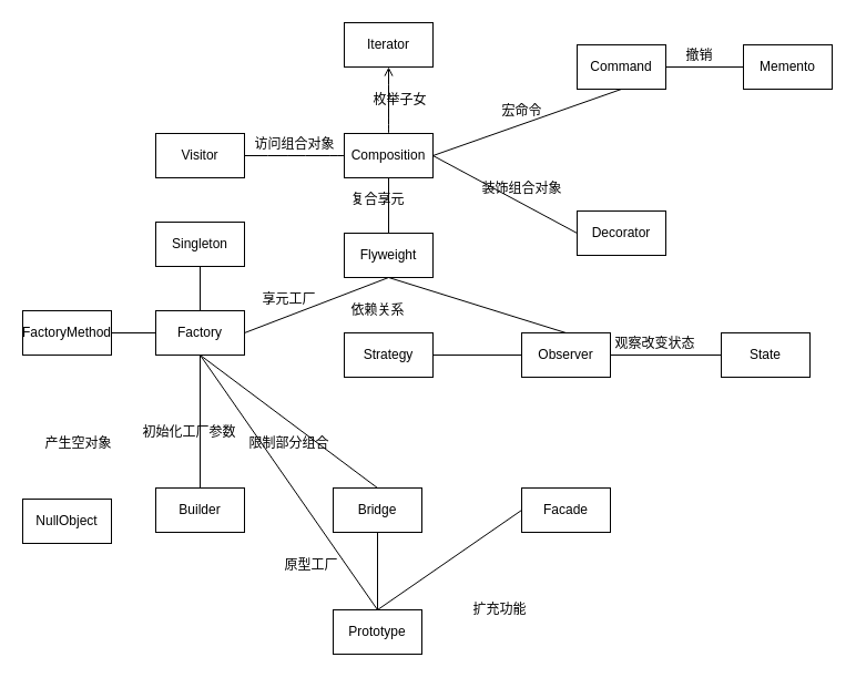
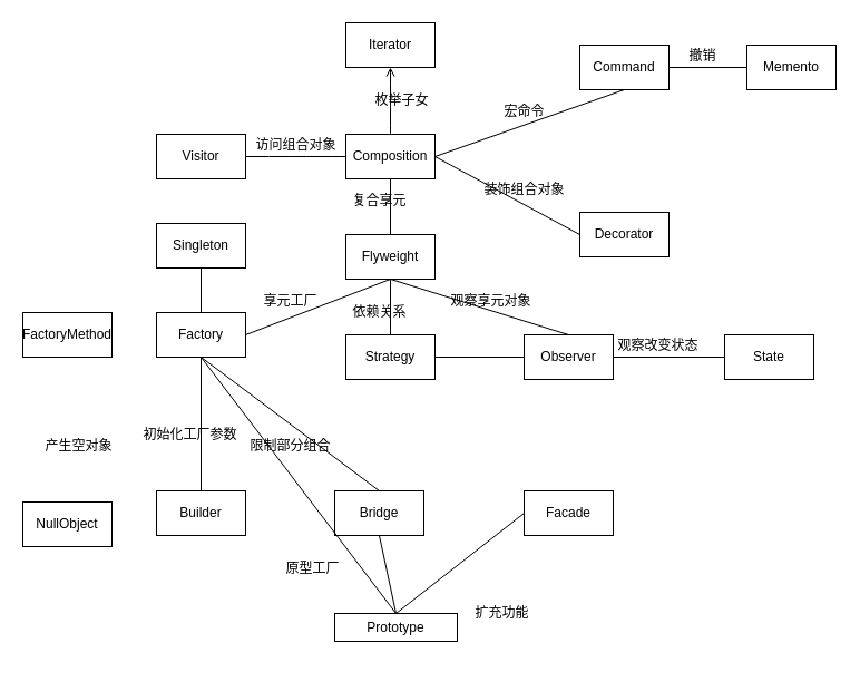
+ <mxCell id="46" value="观察享元对象" style="text;html=1;align=center;verticalAlign=middle;resizable=0;points=[];autosize=1;strokeColor=none;fillColor=none;fontColor=default;" vertex="1" parent="1"><mxGeometry x="395" y="260" width="90" height="20" as="geometry" /></mxCell>
+ <mxCell id="27" value="" style="endArrow=none;html=1;rounded=0;fontColor=default;entryX=0.5;entryY=1;entryDx=0;entryDy=0;strokeColor=default;labelBackgroundColor=default;exitX=0.5;exitY=0;exitDx=0;exitDy=0;" edge="1" parent="1" source="10" target="5"><mxGeometry width="50" height="50" relative="1" as="geometry"><mxPoint x="440" y="170" as="sourcePoint" /><mxPoint x="440" y="110" as="targetPoint" /></mxGeometry></mxCell>
- <mxCell id="31" value="" style="endArrow=none;html=1;rounded=0;fontColor=default;entryX=0;entryY=0.5;entryDx=0;entryDy=0;strokeColor=default;labelBackgroundColor=default;exitX=1;exitY=0.5;exitDx=0;exitDy=0;" edge="1" parent="1" source="13" target="9"><mxGeometry width="50" height="50" relative="1" as="geometry"><mxPoint x="480" y="210" as="sourcePoint" /><mxPoint x="480" y="150" as="targetPoint" /></mxGeometry></mxCell>
- <mxCell id="17" value="Prototype" style="rounded=0;whiteSpace=wrap;html=1;fillColor=default;strokeColor=default;fontColor=default;" vertex="1" parent="1"><mxGeometry x="300" y="550" width="80" height="40" as="geometry" /></mxCell>
+ <mxCell id="17" value="Prototype" style="rounded=0;whiteSpace=wrap;html=1;fillColor=default;strokeColor=default;fontColor=default;" vertex="1" parent="1"><mxGeometry x="300" y="550" width="110" height="25" as="geometry" /></mxCell>
